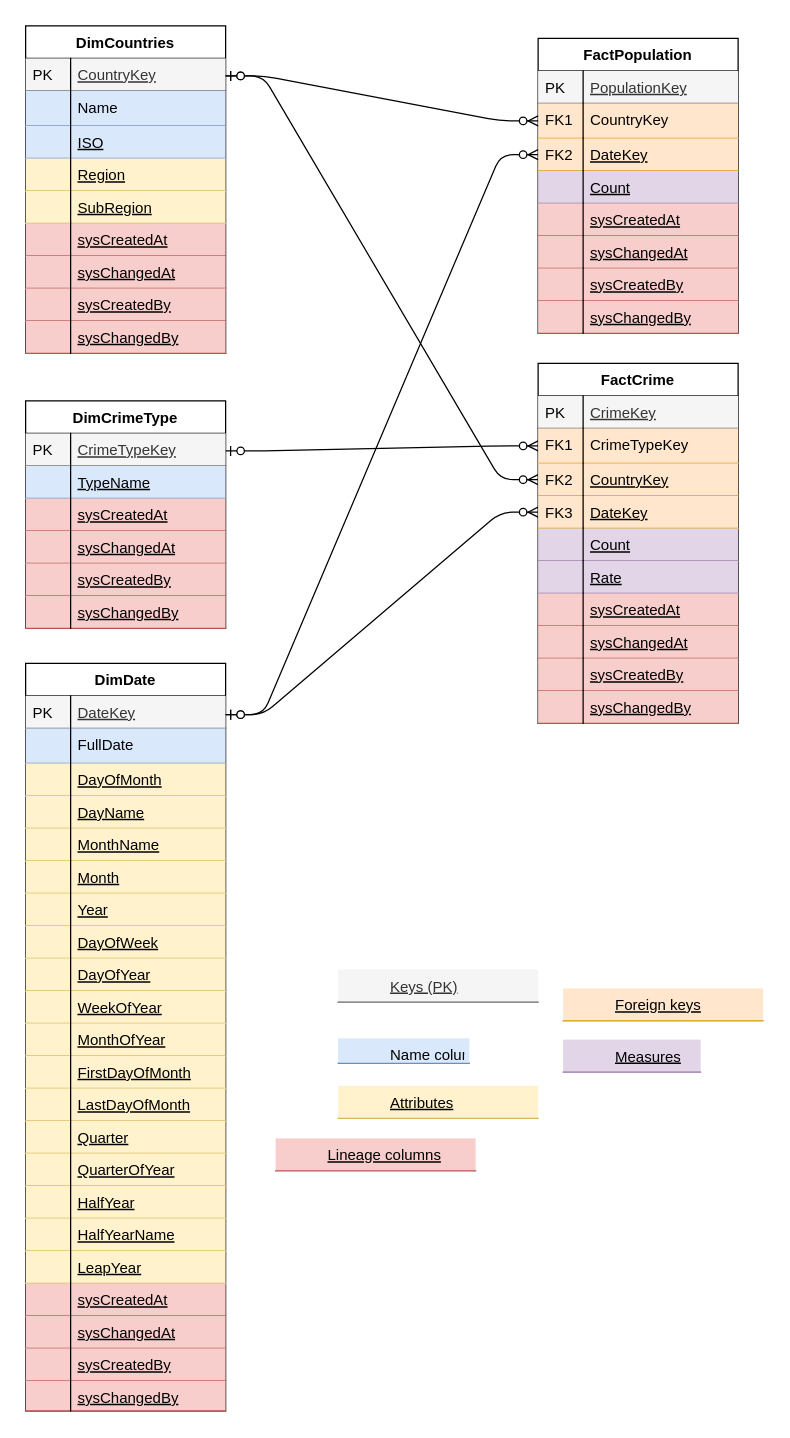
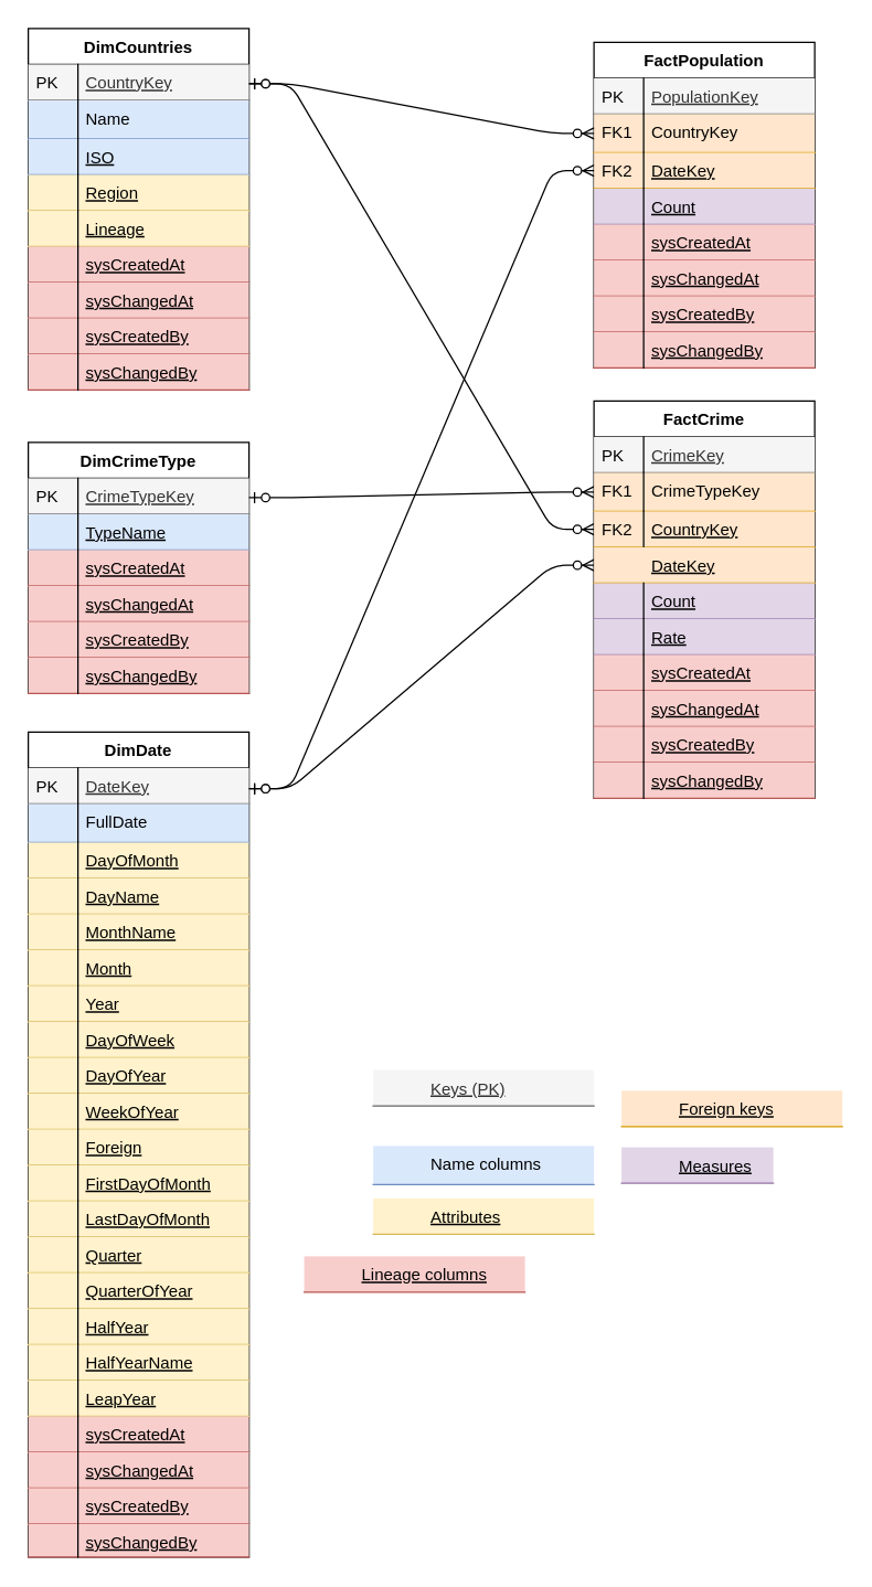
- <mxCell id="11" value="SubRegion" style="shape=partialRectangle;top=0;left=0;right=0;bottom=1;align=left;verticalAlign=top;fillColor=#fff2cc;spacingLeft=40;spacingRight=4;overflow=hidden;rotatable=0;points=[[0,0.5],[1,0.5]];portConstraint=eastwest;dropTarget=0;rounded=0;shadow=0;strokeWidth=1;fontStyle=4;strokeColor=#d6b656;" vertex="1" parent="2"><mxGeometry y="132" width="160" height="26" as="geometry" /></mxCell>
+ <mxCell id="11" value="Lineage" style="shape=partialRectangle;top=0;left=0;right=0;bottom=1;align=left;verticalAlign=top;fillColor=#fff2cc;spacingLeft=40;spacingRight=4;overflow=hidden;rotatable=0;points=[[0,0.5],[1,0.5]];portConstraint=eastwest;dropTarget=0;rounded=0;shadow=0;strokeWidth=1;fontStyle=4;strokeColor=#d6b656;" vertex="1" parent="2"><mxGeometry y="132" width="160" height="26" as="geometry" /></mxCell>
- <mxCell id="109" value="FK3" style="shape=partialRectangle;top=0;left=0;bottom=0;fillColor=none;align=left;verticalAlign=top;spacingLeft=4;spacingRight=4;overflow=hidden;rotatable=0;points=[];portConstraint=eastwest;part=1;" vertex="1" connectable="0" parent="108"><mxGeometry width="36" height="26" as="geometry" /></mxCell>
- <mxCell id="55" value="MonthOfYear" style="shape=partialRectangle;top=0;left=0;right=0;bottom=1;align=left;verticalAlign=top;fillColor=#fff2cc;spacingLeft=40;spacingRight=4;overflow=hidden;rotatable=0;points=[[0,0.5],[1,0.5]];portConstraint=eastwest;dropTarget=0;rounded=0;shadow=0;strokeWidth=1;fontStyle=4;strokeColor=#d6b656;" vertex="1" parent="34"><mxGeometry y="288" width="160" height="26" as="geometry" /></mxCell>
+ <mxCell id="55" value="Foreign" style="shape=partialRectangle;top=0;left=0;right=0;bottom=1;align=left;verticalAlign=top;fillColor=#fff2cc;spacingLeft=40;spacingRight=4;overflow=hidden;rotatable=0;points=[[0,0.5],[1,0.5]];portConstraint=eastwest;dropTarget=0;rounded=0;shadow=0;strokeWidth=1;fontStyle=4;strokeColor=#d6b656;" vertex="1" parent="34"><mxGeometry y="288" width="160" height="26" as="geometry" /></mxCell>
- <mxCell id="122" value="Name columns" style="shape=partialRectangle;top=0;left=0;right=0;bottom=1;align=left;verticalAlign=top;fillColor=#dae8fc;spacingLeft=40;spacingRight=4;overflow=hidden;rotatable=0;points=[[0,0.5],[1,0.5]];portConstraint=eastwest;dropTarget=0;rounded=0;shadow=0;strokeWidth=1;strokeColor=#6c8ebf;" vertex="1" parent="1"><mxGeometry x="270" y="830" width="105" height="20" as="geometry" /></mxCell>
+ <mxCell id="122" value="Name columns" style="shape=partialRectangle;top=0;left=0;right=0;bottom=1;align=left;verticalAlign=top;fillColor=#dae8fc;spacingLeft=40;spacingRight=4;overflow=hidden;rotatable=0;points=[[0,0.5],[1,0.5]];portConstraint=eastwest;dropTarget=0;rounded=0;shadow=0;strokeWidth=1;strokeColor=#6c8ebf;" vertex="1" parent="1"><mxGeometry x="270" y="830" width="160" height="28" as="geometry" /></mxCell>
